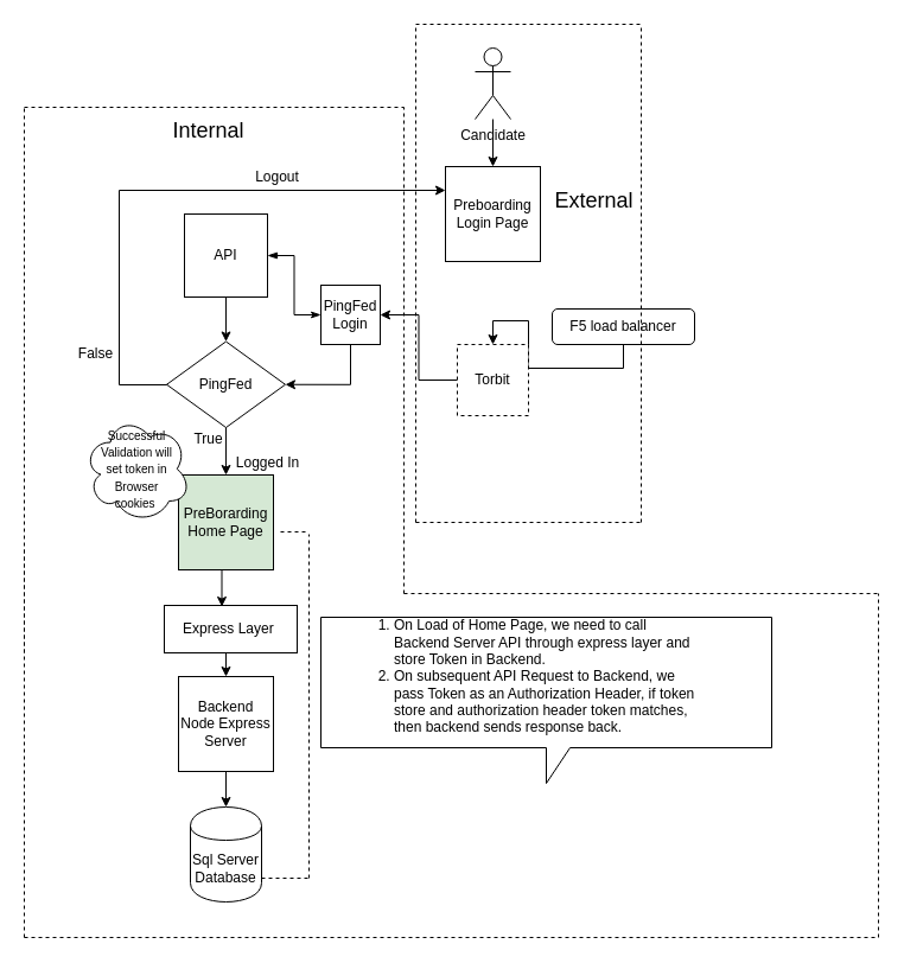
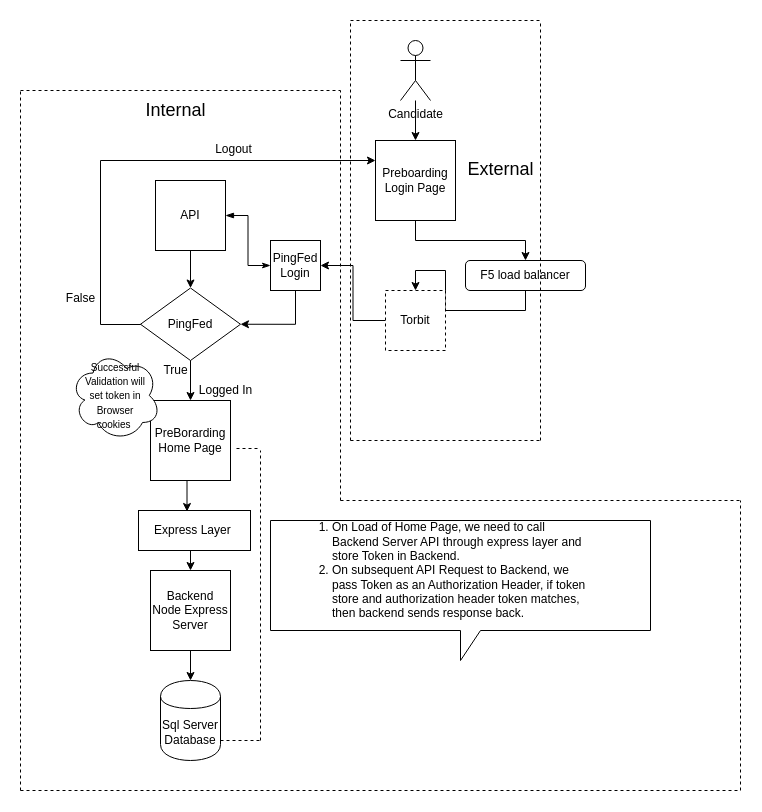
+ <mxCell id="7" style="edgeStyle=orthogonalEdgeStyle;rounded=0;orthogonalLoop=1;jettySize=auto;html=1;exitX=0.5;exitY=1;exitDx=0;exitDy=0;entryX=0.5;entryY=0;entryDx=0;entryDy=0;" parent="1" source="8" target="6" edge="1"><mxGeometry relative="1" as="geometry" /></mxCell>
- <mxCell id="21" value="PreBorarding&lt;br&gt;Home Page" style="whiteSpace=wrap;html=1;aspect=fixed;fillColor=#d5e8d4;" parent="1" vertex="1"><mxGeometry x="150" y="400" width="80" height="80" as="geometry" /></mxCell>
+ <mxCell id="21" value="PreBorarding&lt;br&gt;Home Page" style="whiteSpace=wrap;html=1;aspect=fixed;" parent="1" vertex="1"><mxGeometry x="150" y="400" width="80" height="80" as="geometry" /></mxCell>
